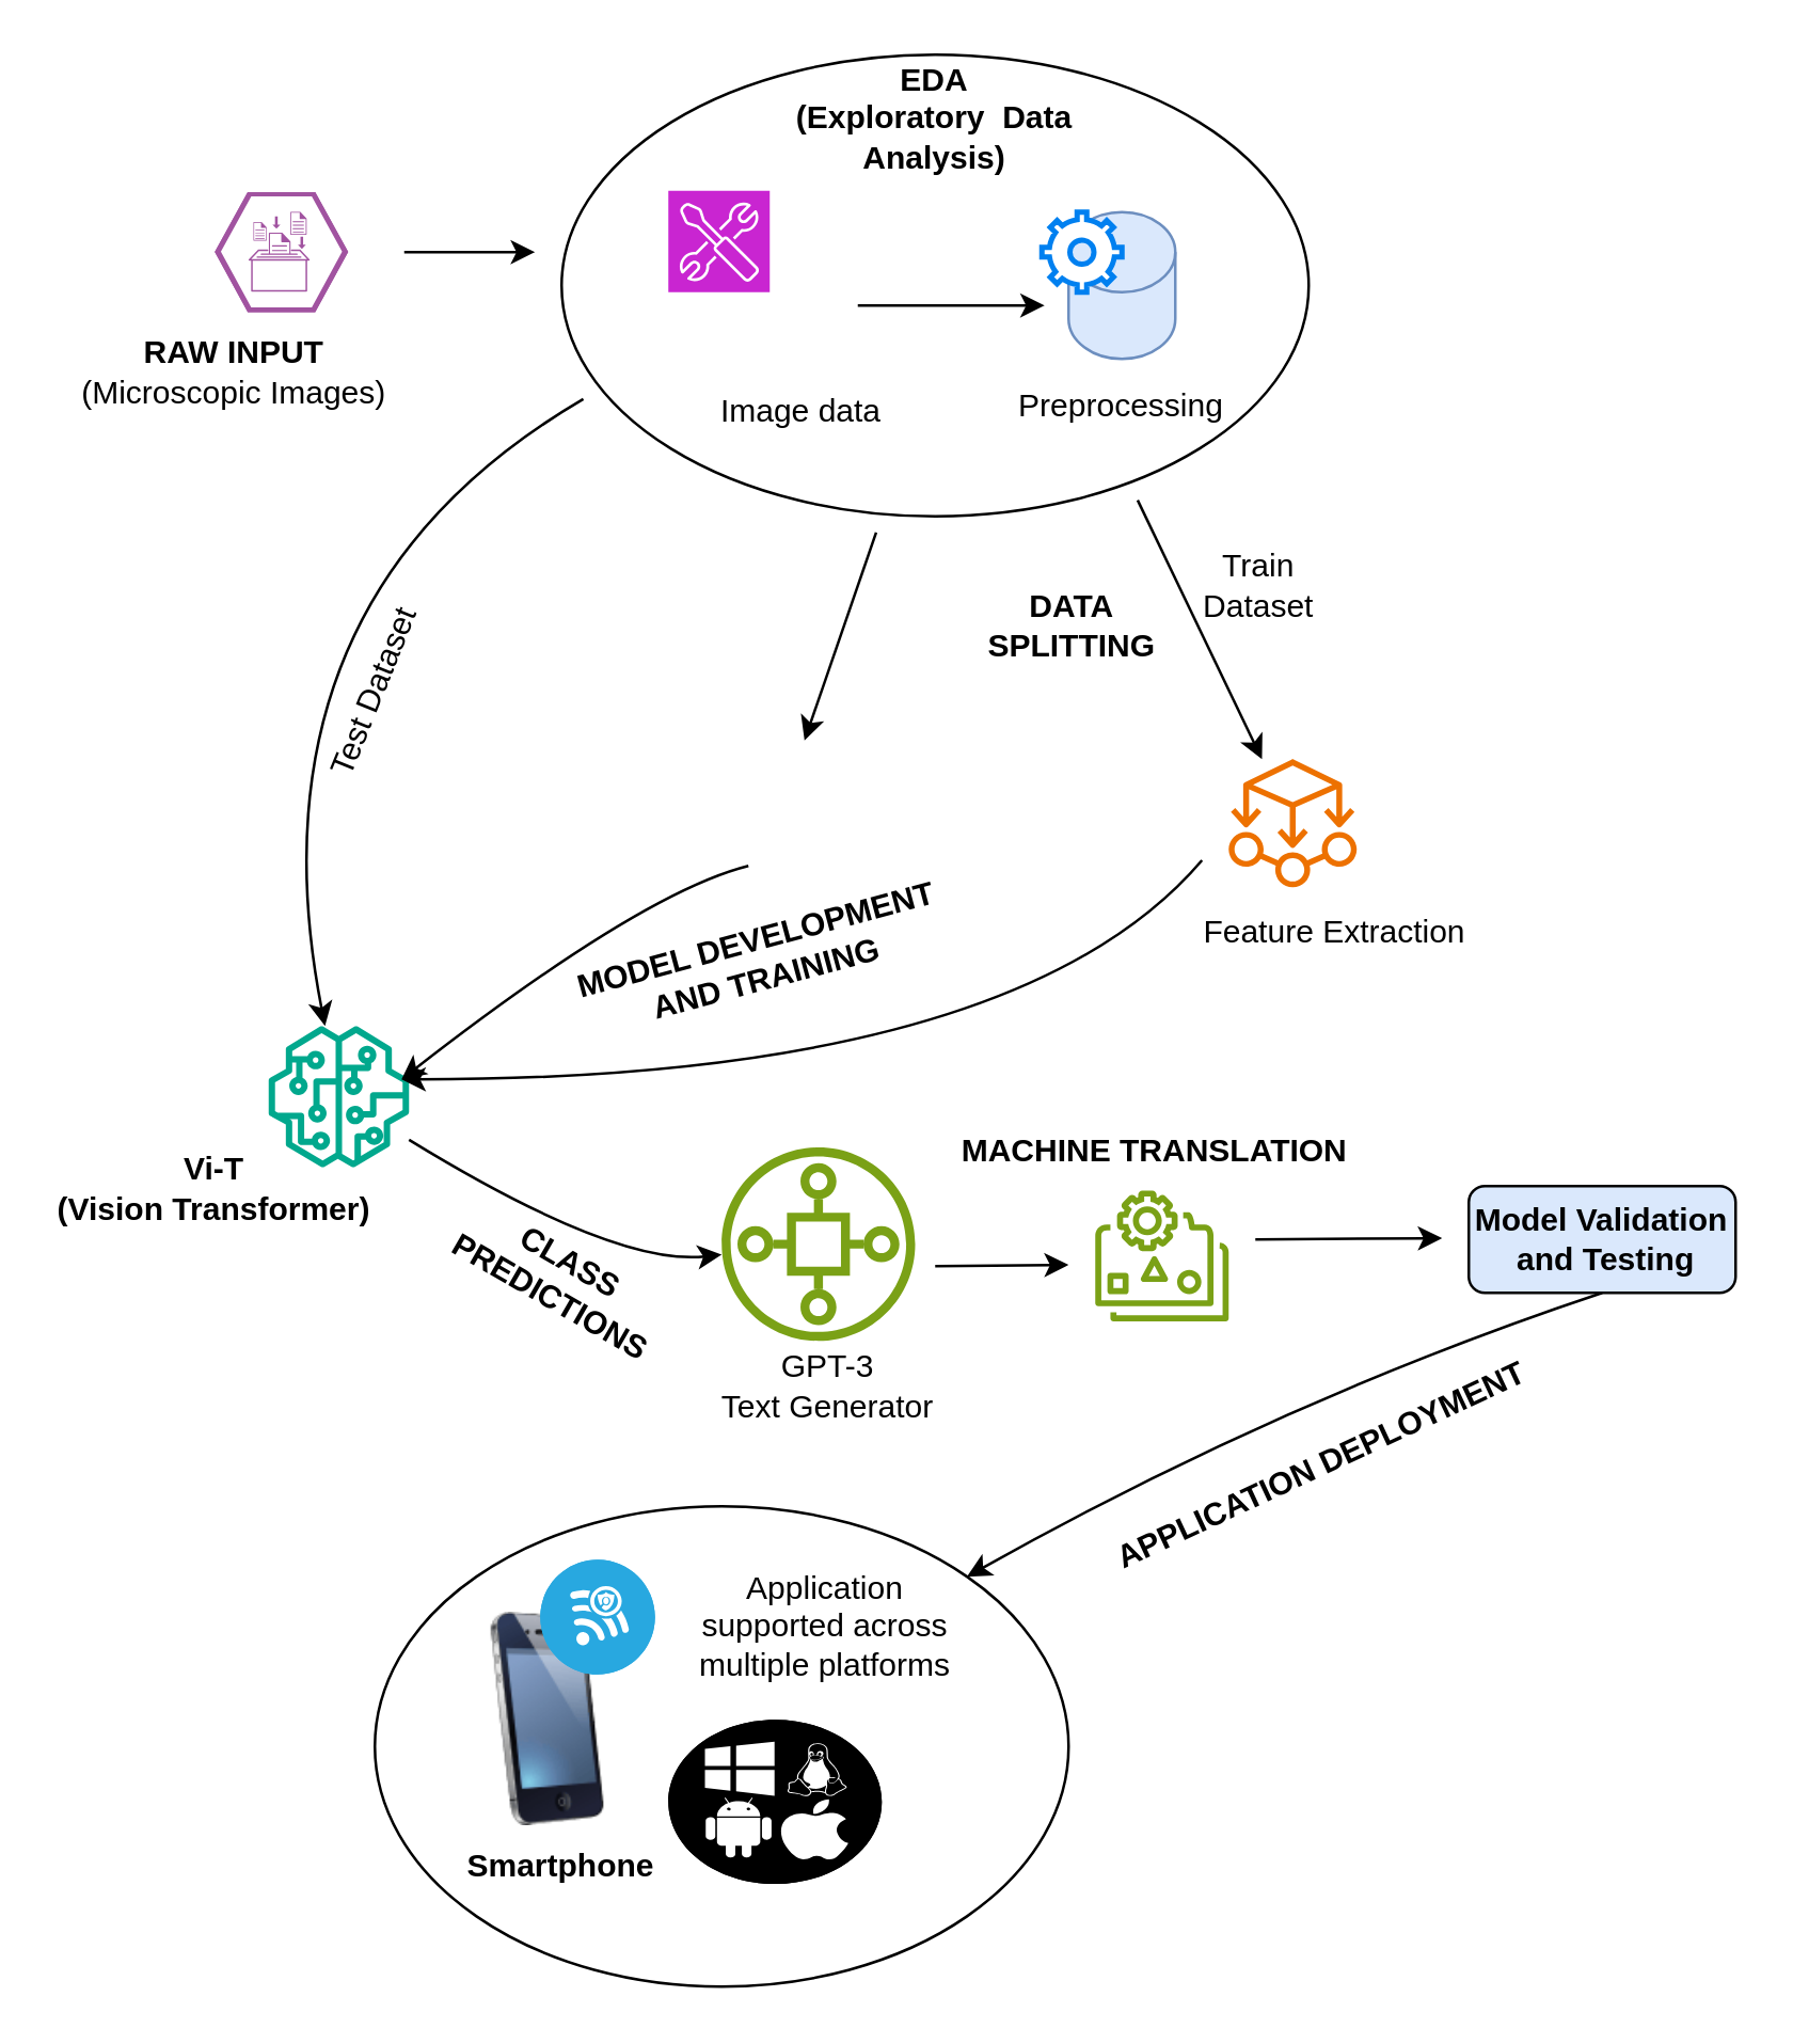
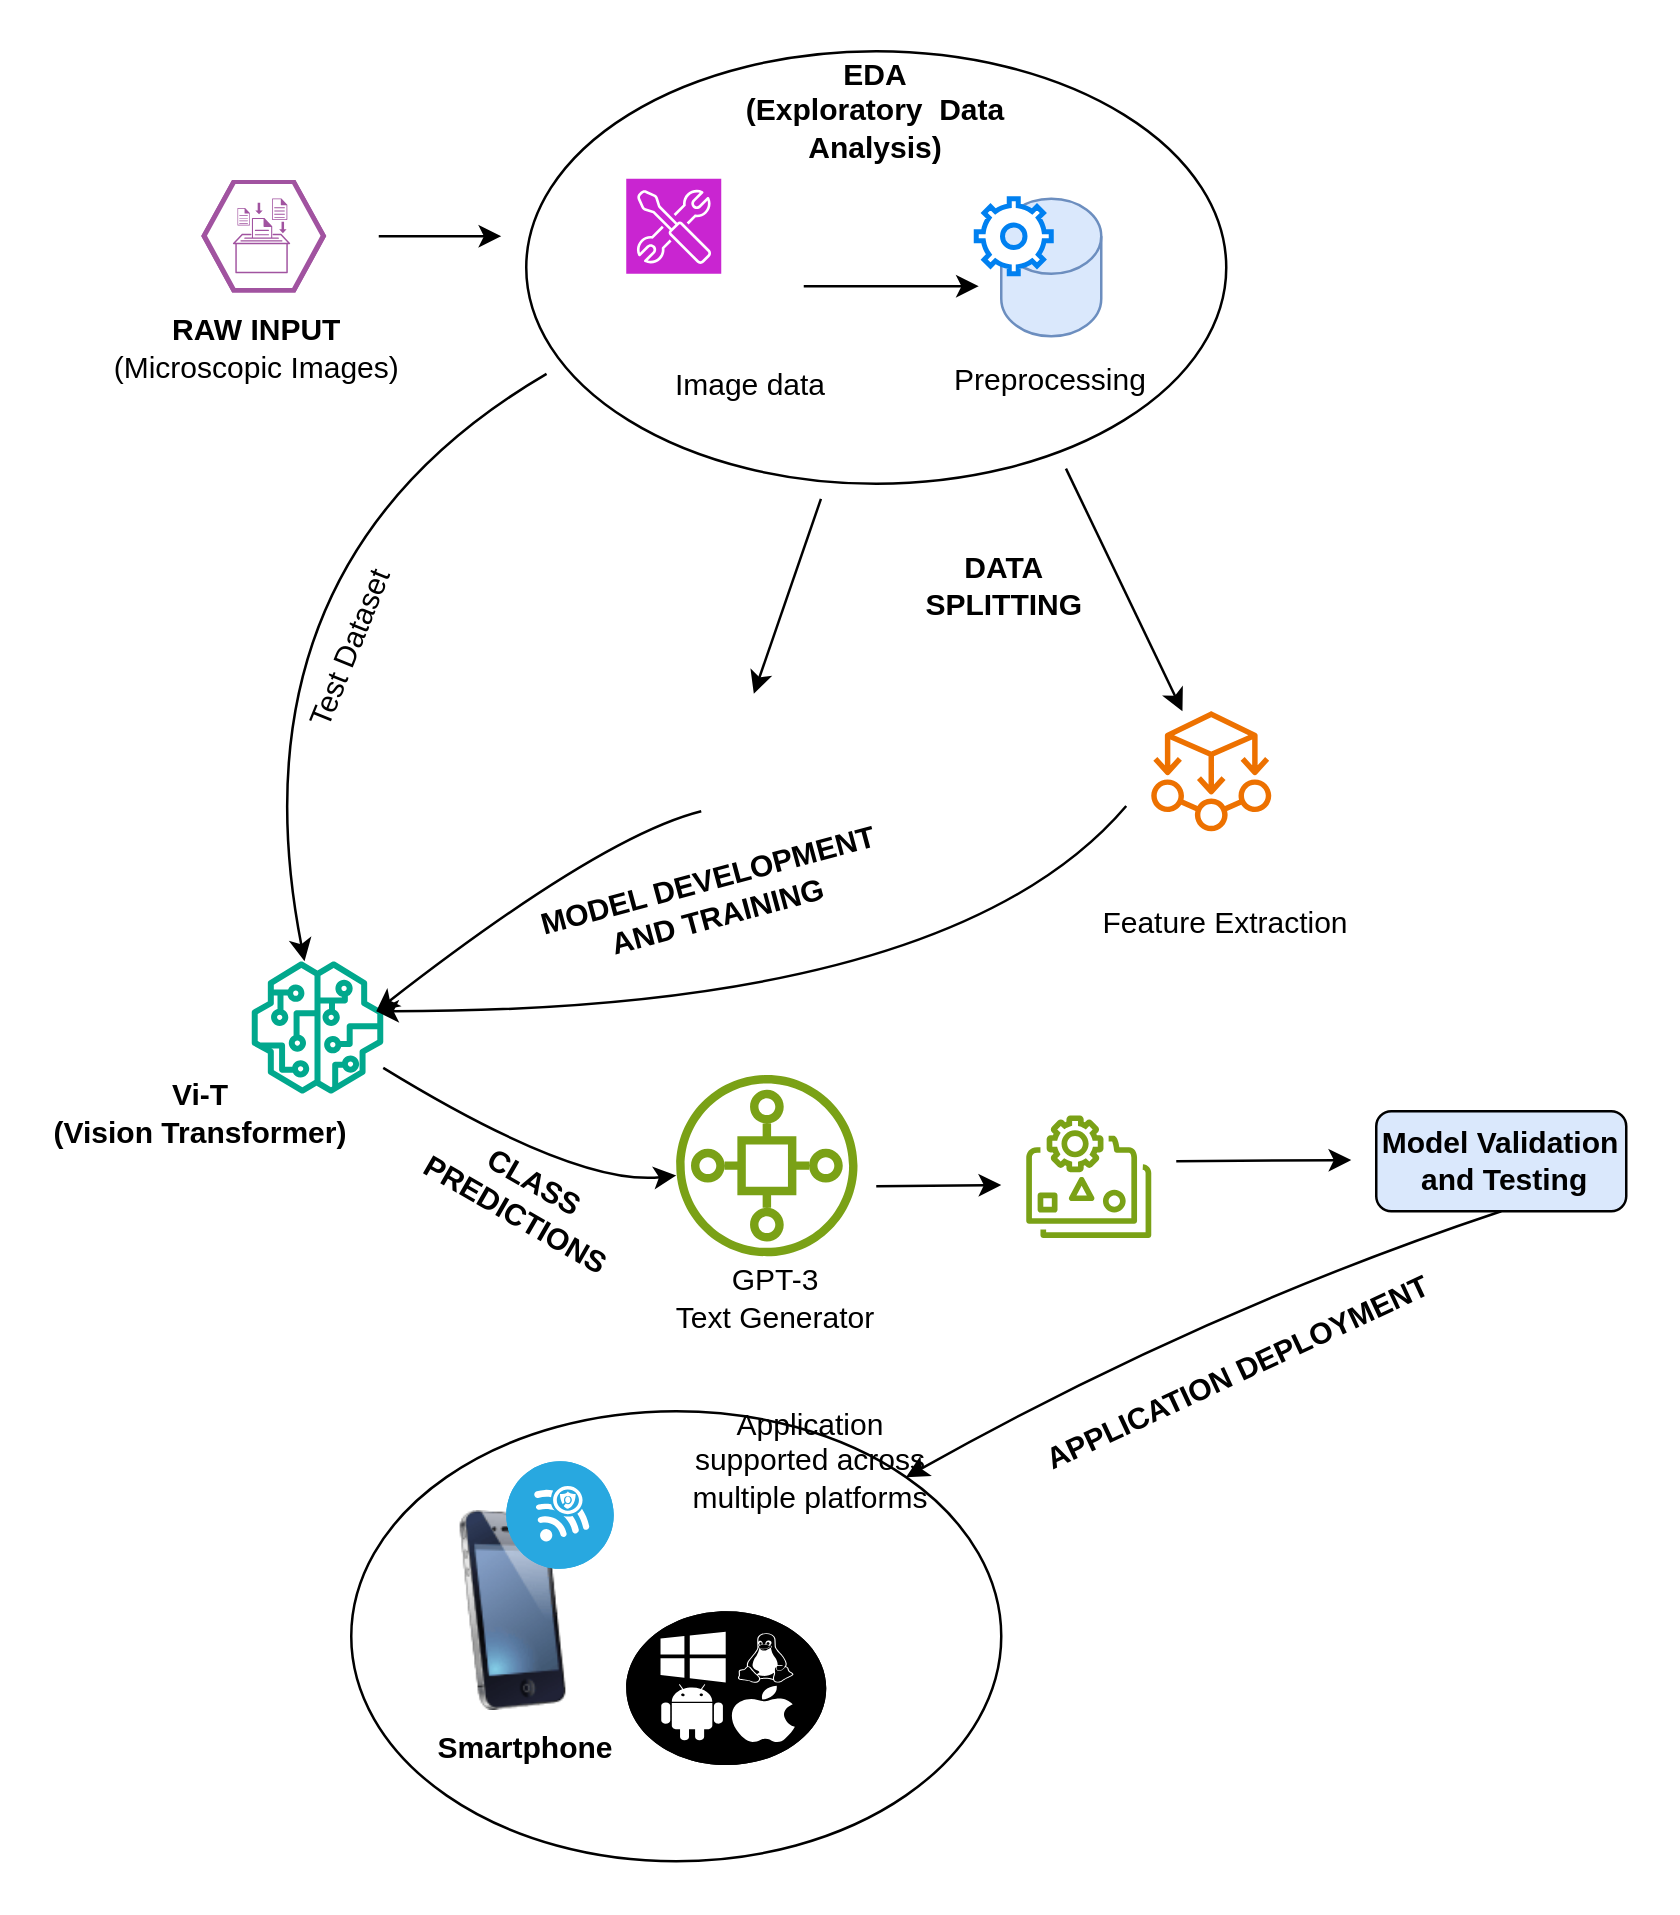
- <mxCell id="15" value="&lt;b&gt;RAW INPUT&lt;/b&gt;&lt;div&gt;(Microscopic Images)&lt;/div&gt;" style="text;html=1;align=center;verticalAlign=middle;whiteSpace=wrap;rounded=0;" parent="1" vertex="1"><mxGeometry x="25" y="124" width="125" height="30" as="geometry" /></mxCell>
+ <mxCell id="15" value="&lt;b&gt;RAW INPUT&lt;/b&gt;&lt;div&gt;(Microscopic Images)&lt;/div&gt;" style="text;html=1;align=center;verticalAlign=middle;whiteSpace=wrap;rounded=0;" parent="1" vertex="1"><mxGeometry x="40" y="124" width="125" height="30" as="geometry" /></mxCell>
- <mxCell id="35" value="Train Dataset" style="text;html=1;align=center;verticalAlign=middle;whiteSpace=wrap;rounded=0;" parent="1" vertex="1"><mxGeometry x="440" y="204" width="62.5" height="30" as="geometry" /></mxCell>
- <mxCell id="33" value="Feature Extraction" style="text;html=1;align=center;verticalAlign=middle;whiteSpace=wrap;rounded=0;" parent="1" vertex="1"><mxGeometry x="440" y="334" width="120" height="30" as="geometry" /></mxCell>
+ <mxCell id="33" value="Feature Extraction" style="text;html=1;align=center;verticalAlign=middle;whiteSpace=wrap;rounded=0;" parent="1" vertex="1"><mxGeometry x="430" y="354" width="120" height="30" as="geometry" /></mxCell>
- <mxCell id="39" value="&lt;b&gt;MACHINE TRANSLATION&lt;/b&gt;" style="text;html=1;align=center;verticalAlign=middle;whiteSpace=wrap;rounded=0;" parent="1" vertex="1"><mxGeometry x="355" y="415.5" width="155" height="30" as="geometry" /></mxCell>
- <mxCell id="19" value="Application supported across multiple platforms" style="text;html=1;align=center;verticalAlign=middle;whiteSpace=wrap;rounded=0;" parent="1" vertex="1"><mxGeometry x="254" y="594" width="110" height="30" as="geometry" /></mxCell>
+ <mxCell id="19" value="Application supported across multiple platforms" style="text;html=1;align=center;verticalAlign=middle;whiteSpace=wrap;rounded=0;" parent="1" vertex="1"><mxGeometry x="269" y="569" width="110" height="30" as="geometry" /></mxCell>
